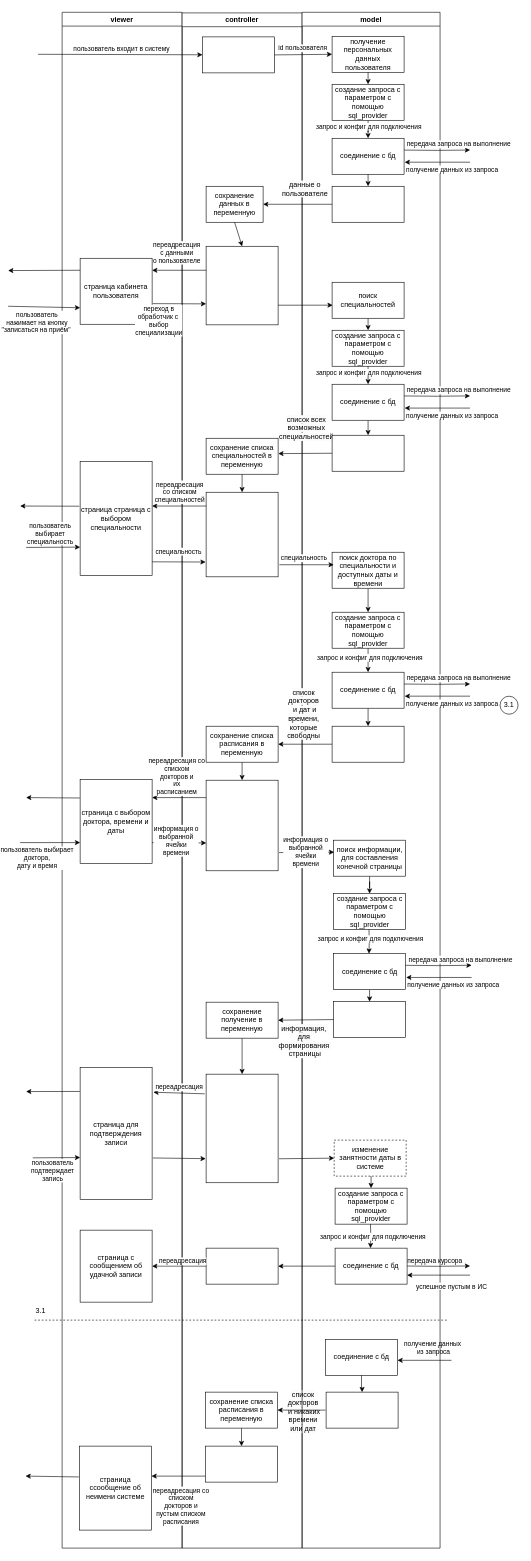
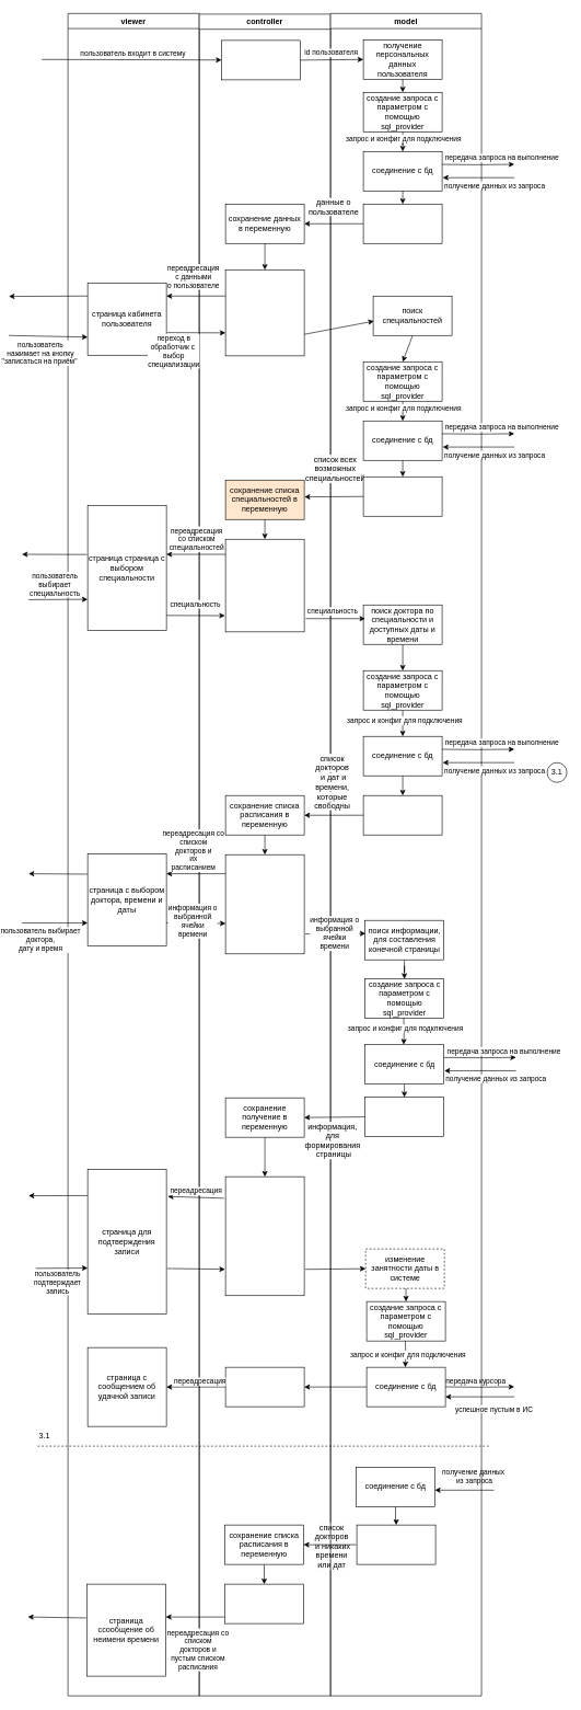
- <mxCell id="14" value="сохранение данных в переменную" style="rounded=0;whiteSpace=wrap;html=1;" parent="13" vertex="1"><mxGeometry x="40" y="289" width="95" height="60" as="geometry" /></mxCell>
+ <mxCell id="14" value="сохранение данных в переменную" style="rounded=0;whiteSpace=wrap;html=1;" parent="13" vertex="1"><mxGeometry x="40" y="289" width="120" height="60" as="geometry" /></mxCell>
- <mxCell id="67" value="поиск специальностей" style="rounded=0;whiteSpace=wrap;html=1;" parent="65" vertex="1"><mxGeometry x="50" y="450" width="120" height="60" as="geometry" /></mxCell>
+ <mxCell id="67" value="поиск специальностей" style="rounded=0;whiteSpace=wrap;html=1;" parent="65" vertex="1"><mxGeometry x="65" y="430" width="120" height="60" as="geometry" /></mxCell>
- <mxCell id="29" value="сохранение списка специальностей в переменную" style="rounded=0;whiteSpace=wrap;html=1;" parent="13" vertex="1"><mxGeometry x="40" y="709" width="120" height="60" as="geometry" /></mxCell>
+ <mxCell id="29" value="сохранение списка специальностей в переменную" style="rounded=0;whiteSpace=wrap;html=1;fillColor=#ffe6cc;" parent="13" vertex="1"><mxGeometry x="40" y="709" width="120" height="60" as="geometry" /></mxCell>
- <mxCell id="64" value="страница ссообщение об неимени системе" style="rounded=0;whiteSpace=wrap;html=1;" parent="13" vertex="1"><mxGeometry x="-171" y="2389" width="120" height="140" as="geometry" /></mxCell>
+ <mxCell id="64" value="страница ссообщение об неимени времени" style="rounded=0;whiteSpace=wrap;html=1;" parent="13" vertex="1"><mxGeometry x="-171" y="2389" width="120" height="140" as="geometry" /></mxCell>
